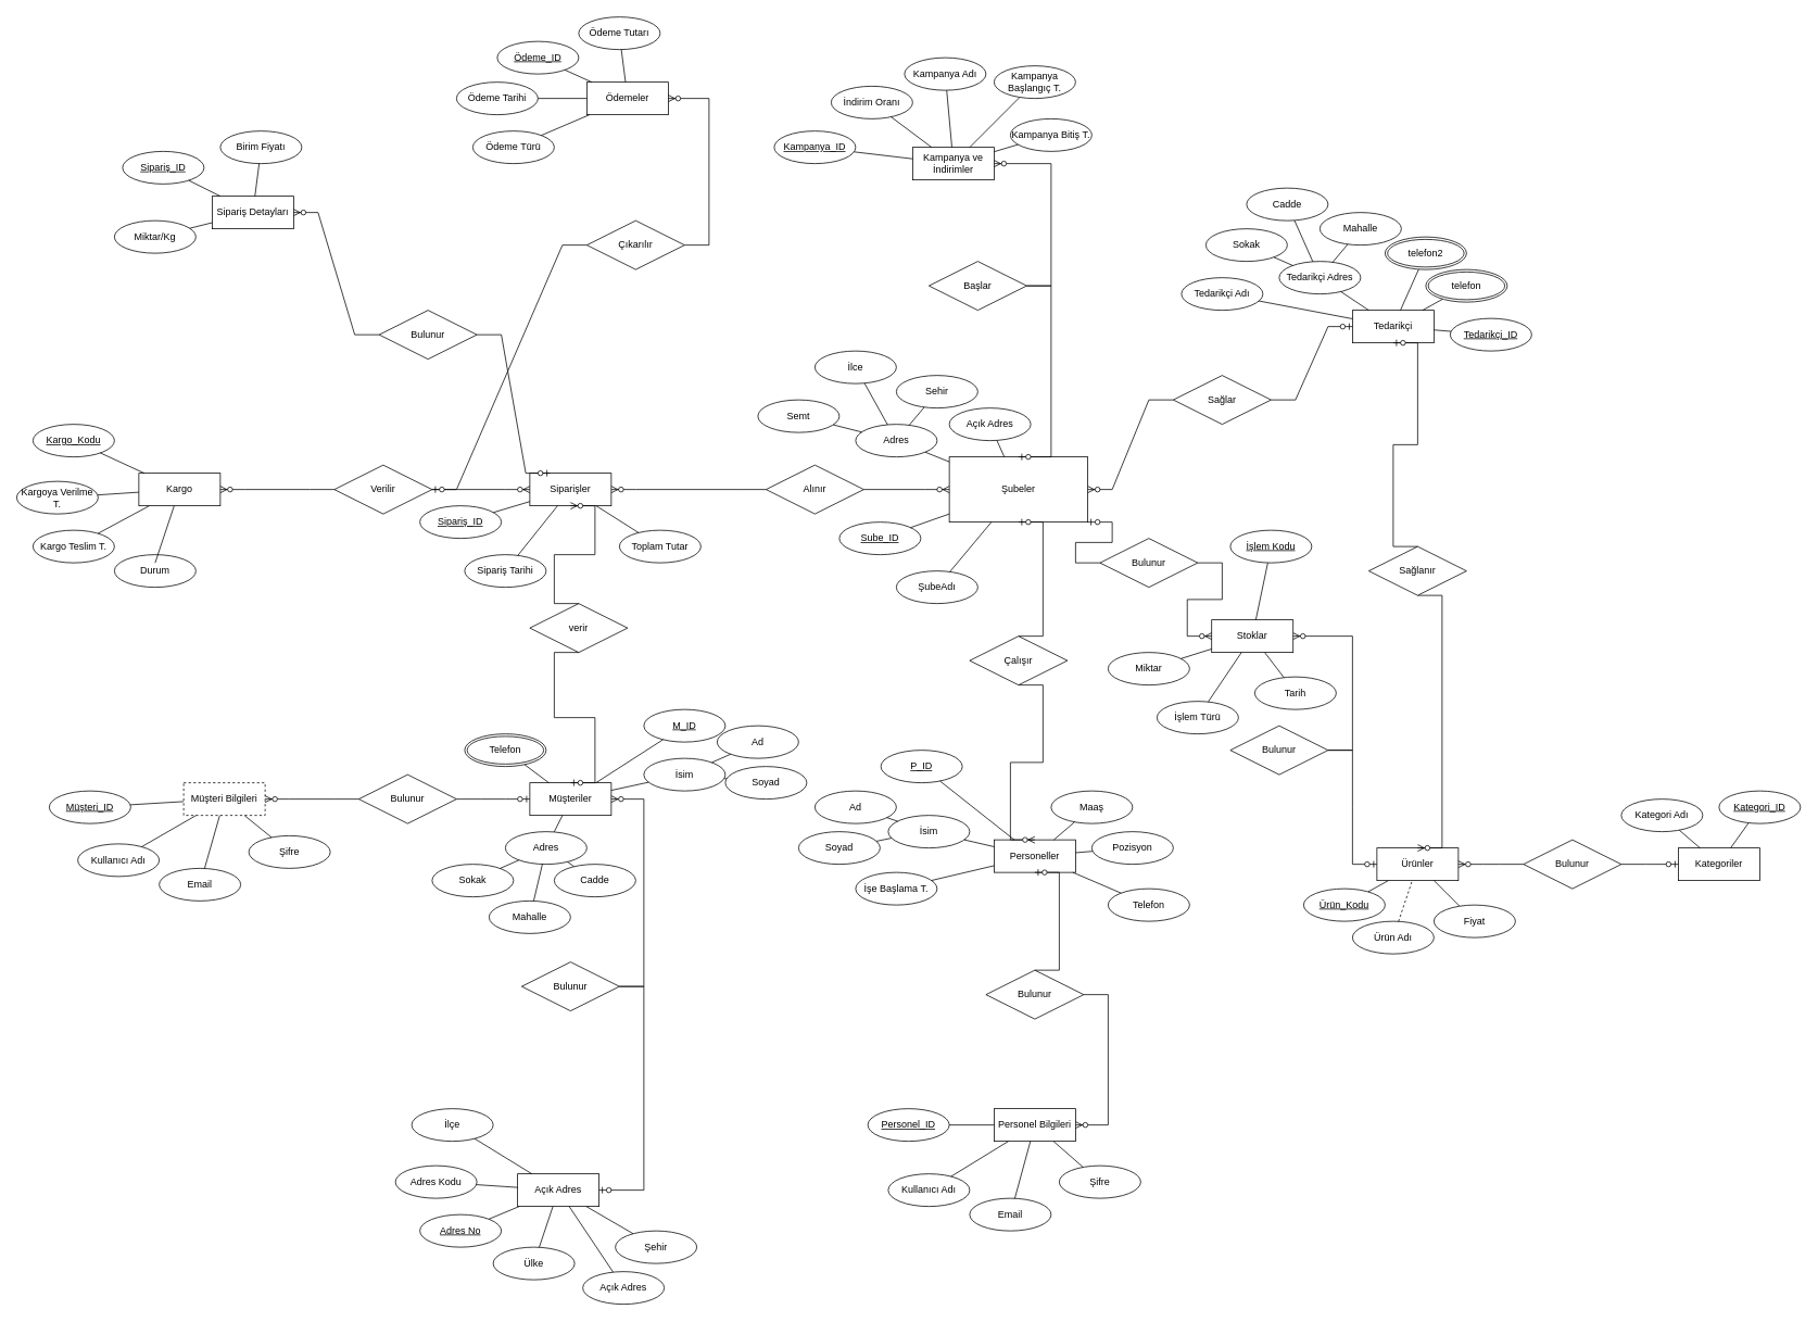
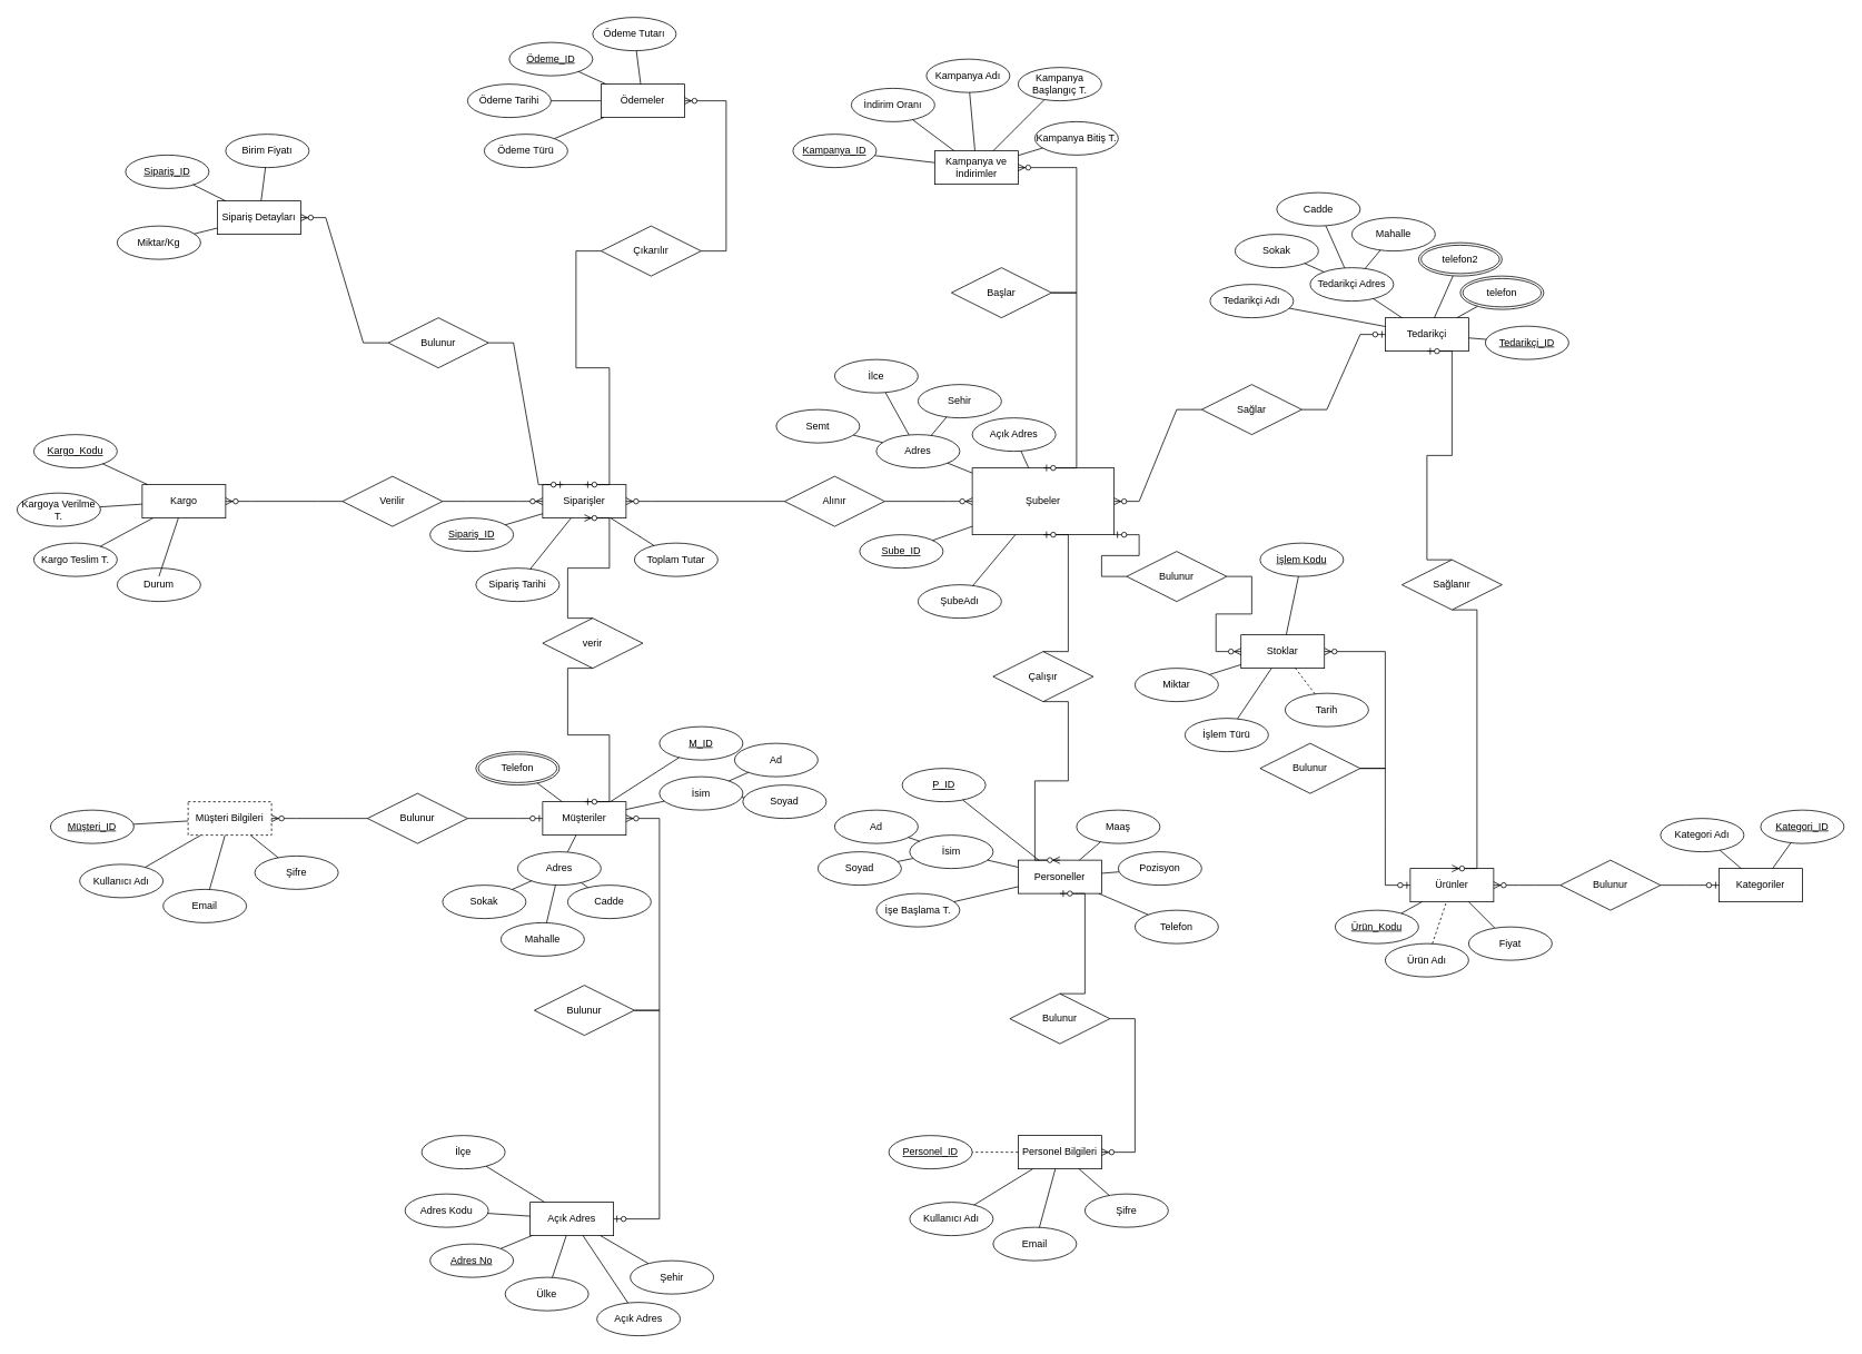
- <mxCell id="186" value="" style="edgeStyle=entityRelationEdgeStyle;fontSize=12;html=1;endArrow=ERzeroToOne;endFill=1;rounded=0;" edge="1" parent="1" source="112" target="62"><mxGeometry width="100" height="100" relative="1" as="geometry"><mxPoint x="820" y="540" as="sourcePoint" /><mxPoint x="920" y="440" as="targetPoint" /></mxGeometry></mxCell>
+ <mxCell id="186" value="" style="edgeStyle=entityRelationEdgeStyle;fontSize=12;html=1;endArrow=ERzeroToOne;endFill=1;rounded=0;entryX=0.5;entryY=0;entryDx=0;entryDy=0;" edge="1" parent="1" source="112" target="53"><mxGeometry width="100" height="100" relative="1" as="geometry"><mxPoint x="820" y="540" as="sourcePoint" /><mxPoint x="920" y="440" as="targetPoint" /></mxGeometry></mxCell>
- <mxCell id="129" value="" style="endArrow=none;html=1;rounded=0;" parent="1" source="127" target="117" edge="1"><mxGeometry relative="1" as="geometry"><mxPoint x="1550" y="640" as="sourcePoint" /><mxPoint x="1710" y="640" as="targetPoint" /></mxGeometry></mxCell>
+ <mxCell id="129" value="" style="endArrow=none;html=1;rounded=0;dashed=1;" parent="1" source="127" target="117" edge="1"><mxGeometry relative="1" as="geometry"><mxPoint x="1550" y="640" as="sourcePoint" /><mxPoint x="1710" y="640" as="targetPoint" /></mxGeometry></mxCell>
- <mxCell id="156" value="" style="endArrow=none;html=1;rounded=0;" edge="1" parent="1" source="151" target="155"><mxGeometry relative="1" as="geometry"><mxPoint x="760" y="1340" as="sourcePoint" /><mxPoint x="920" y="1340" as="targetPoint" /></mxGeometry></mxCell>
+ <mxCell id="156" value="" style="endArrow=none;html=1;rounded=0;dashed=1;" edge="1" parent="1" source="151" target="155"><mxGeometry relative="1" as="geometry"><mxPoint x="760" y="1340" as="sourcePoint" /><mxPoint x="920" y="1340" as="targetPoint" /></mxGeometry></mxCell>
